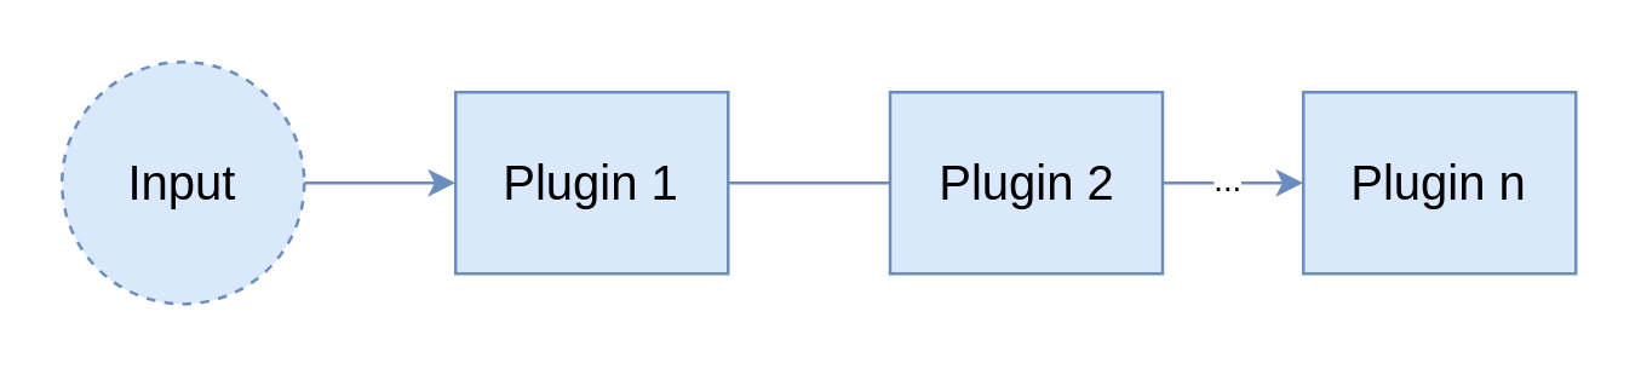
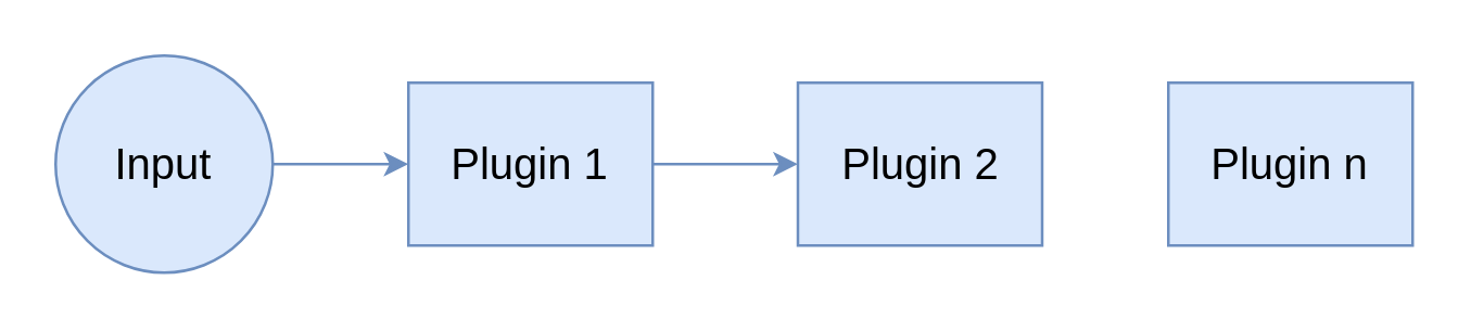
- <mxCell id="3" value="Input" style="ellipse;whiteSpace=wrap;html=1;aspect=fixed;fontSize=16;fillColor=#dae8fc;strokeColor=#6c8ebf;dashed=1;" vertex="1" parent="1"><mxGeometry x="20" y="20" width="80" height="80" as="geometry" /></mxCell>
+ <mxCell id="3" value="Input" style="ellipse;whiteSpace=wrap;html=1;aspect=fixed;fontSize=16;fillColor=#dae8fc;strokeColor=#6c8ebf;" vertex="1" parent="1"><mxGeometry x="20" y="20" width="80" height="80" as="geometry" /></mxCell>
- <mxCell id="4" style="edgeStyle=orthogonalEdgeStyle;rounded=0;orthogonalLoop=1;jettySize=auto;html=1;exitX=1;exitY=0.5;exitDx=0;exitDy=0;entryX=0;entryY=0.5;entryDx=0;entryDy=0;fontSize=16;fillColor=#dae8fc;strokeColor=#6c8ebf;endArrow=none;" edge="1" parent="1" source="5" target="8"><mxGeometry relative="1" as="geometry" /></mxCell>
+ <mxCell id="4" style="edgeStyle=orthogonalEdgeStyle;rounded=0;orthogonalLoop=1;jettySize=auto;html=1;exitX=1;exitY=0.5;exitDx=0;exitDy=0;entryX=0;entryY=0.5;entryDx=0;entryDy=0;fontSize=16;fillColor=#dae8fc;strokeColor=#6c8ebf;" edge="1" parent="1" source="5" target="8"><mxGeometry relative="1" as="geometry" /></mxCell>
- <mxCell id="6" style="edgeStyle=orthogonalEdgeStyle;rounded=0;orthogonalLoop=1;jettySize=auto;html=1;exitX=1;exitY=0.5;exitDx=0;exitDy=0;entryX=0;entryY=0.5;entryDx=0;entryDy=0;fontSize=16;fillColor=#dae8fc;strokeColor=#6c8ebf;" edge="1" parent="1" source="8" target="9"><mxGeometry relative="1" as="geometry" /></mxCell>
- <mxCell id="7" value="..." style="edgeLabel;html=1;align=center;verticalAlign=middle;resizable=0;points=[];" vertex="1" connectable="0" parent="6"><mxGeometry x="-0.161" y="2" relative="1" as="geometry"><mxPoint x="1" as="offset" /></mxGeometry></mxCell>
